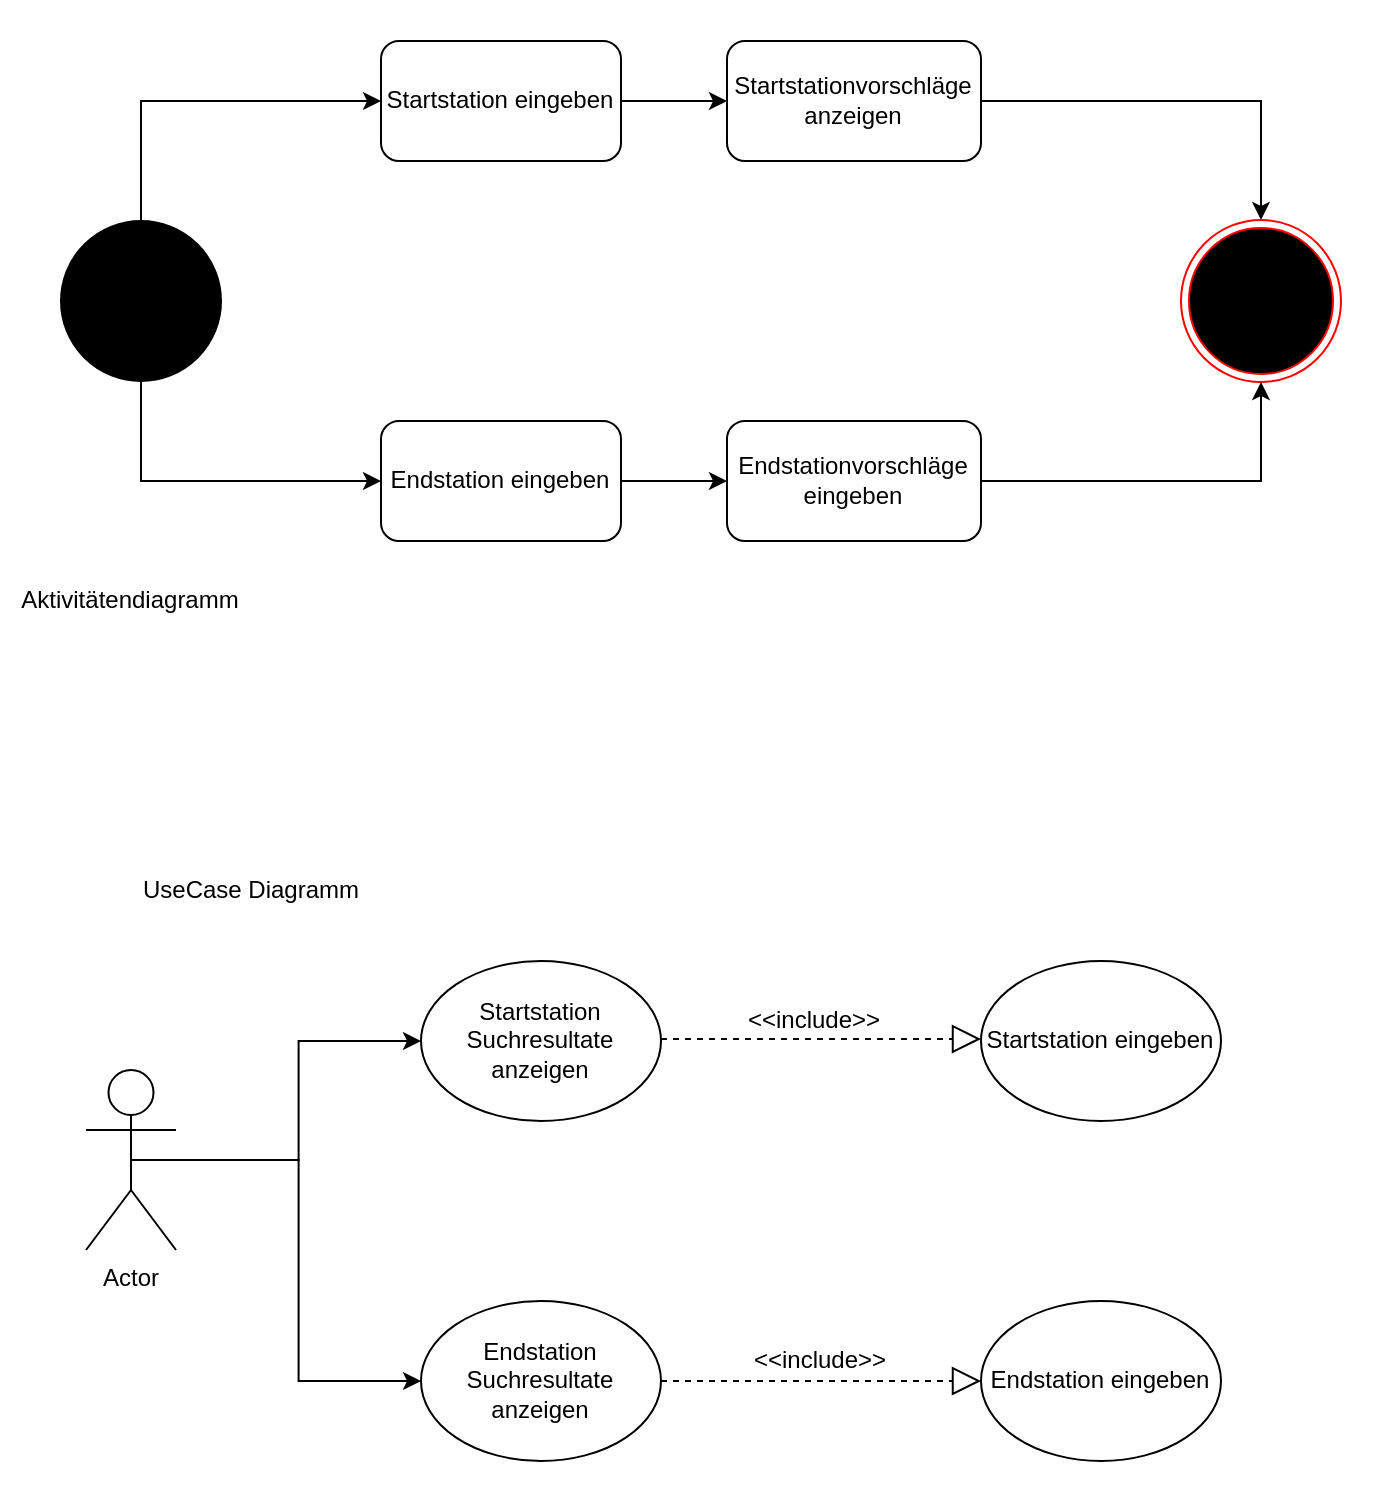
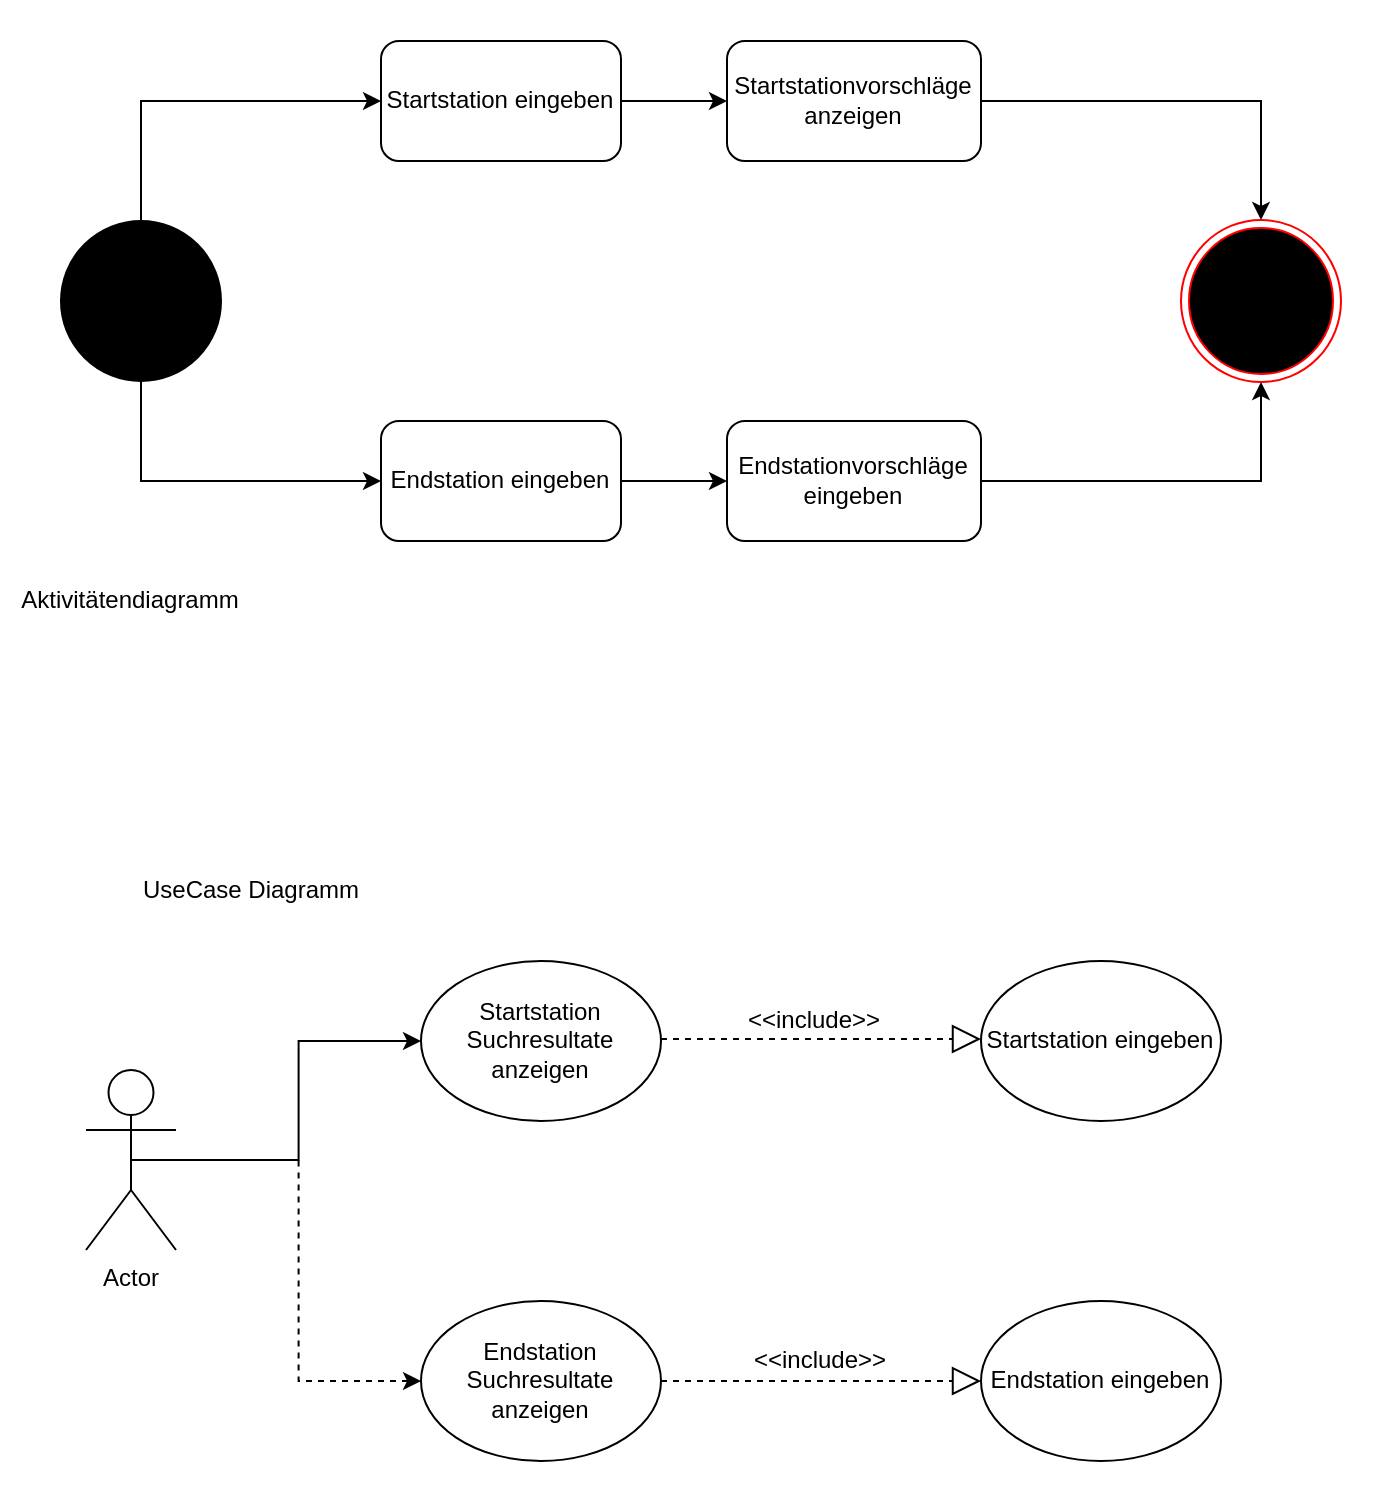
- <mxCell id="17" style="edgeStyle=orthogonalEdgeStyle;rounded=0;orthogonalLoop=1;jettySize=auto;html=1;exitX=0.5;exitY=0.5;exitDx=0;exitDy=0;exitPerimeter=0;entryX=0;entryY=0.5;entryDx=0;entryDy=0;" edge="1" parent="1" source="18" target="20"><mxGeometry relative="1" as="geometry" /></mxCell>
+ <mxCell id="17" style="edgeStyle=orthogonalEdgeStyle;rounded=0;orthogonalLoop=1;jettySize=auto;html=1;exitX=0.5;exitY=0.5;exitDx=0;exitDy=0;exitPerimeter=0;entryX=0;entryY=0.5;entryDx=0;entryDy=0;dashed=1;" edge="1" parent="1" source="18" target="20"><mxGeometry relative="1" as="geometry" /></mxCell>
